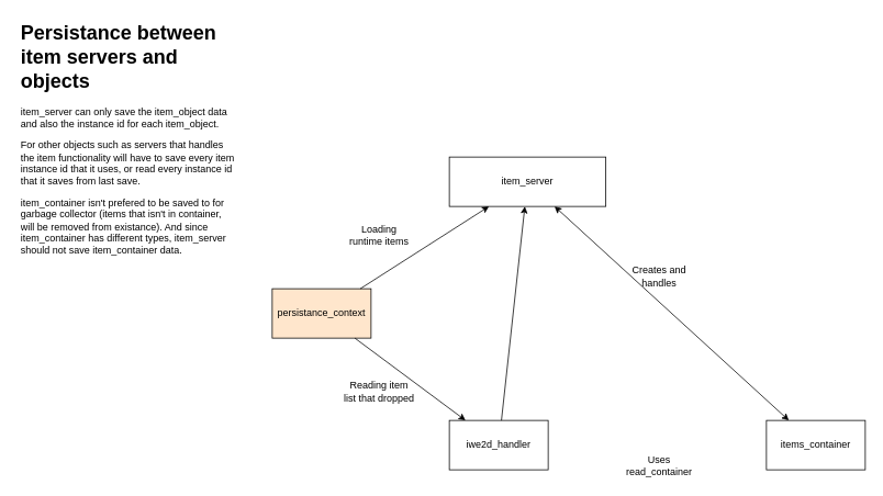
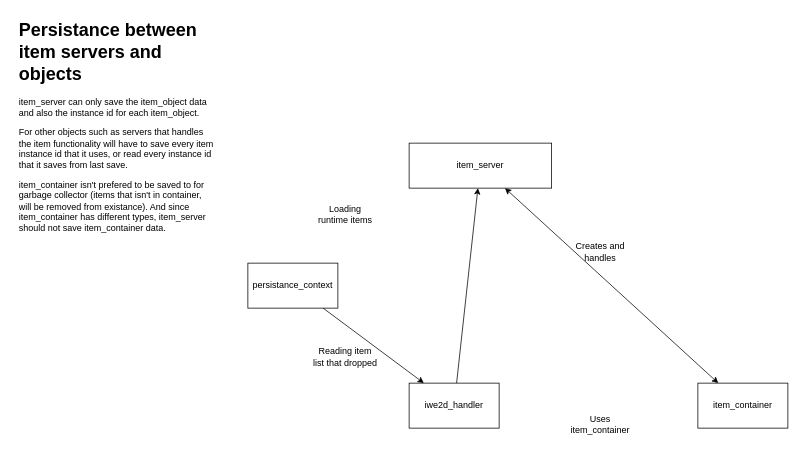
- <mxCell id="6" value="" style="endArrow=classic;html=1;" edge="1" parent="1" source="5" target="2"><mxGeometry width="50" height="50" relative="1" as="geometry"><mxPoint x="520" y="320" as="sourcePoint" /><mxPoint x="570" y="270" as="targetPoint" /></mxGeometry></mxCell>
- <mxCell id="5" value="persistance_context" style="rounded=0;whiteSpace=wrap;html=1;fillColor=#ffe6cc;" vertex="1" parent="1"><mxGeometry x="330" y="350" width="120" height="60" as="geometry" /></mxCell>
+ <mxCell id="5" value="persistance_context" style="rounded=0;whiteSpace=wrap;html=1;" vertex="1" parent="1"><mxGeometry x="330" y="350" width="120" height="60" as="geometry" /></mxCell>
- <mxCell id="4" value="items_container" style="rounded=0;whiteSpace=wrap;html=1;" vertex="1" parent="1"><mxGeometry x="930" y="510" width="120" height="60" as="geometry" /></mxCell>
+ <mxCell id="4" value="item_container" style="rounded=0;whiteSpace=wrap;html=1;" vertex="1" parent="1"><mxGeometry x="930" y="510" width="120" height="60" as="geometry" /></mxCell>
- <mxCell id="12" value="Uses read_container" style="text;html=1;strokeColor=none;fillColor=none;align=center;verticalAlign=middle;whiteSpace=wrap;rounded=0;" vertex="1" parent="1"><mxGeometry x="760" y="550" width="80" height="30" as="geometry" /></mxCell>
+ <mxCell id="12" value="Uses item_container" style="text;html=1;strokeColor=none;fillColor=none;align=center;verticalAlign=middle;whiteSpace=wrap;rounded=0;" vertex="1" parent="1"><mxGeometry x="760" y="550" width="80" height="30" as="geometry" /></mxCell>
